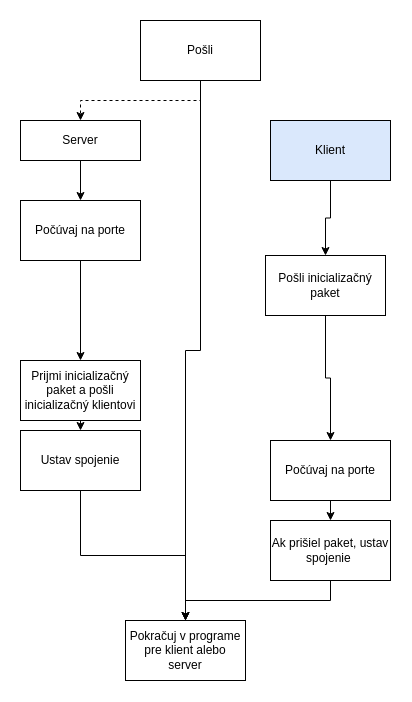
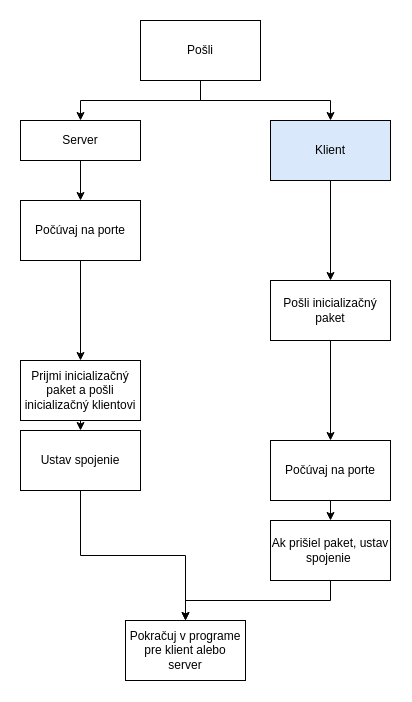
- <mxCell id="2" style="edgeStyle=orthogonalEdgeStyle;rounded=0;orthogonalLoop=1;jettySize=auto;html=1;exitX=0.5;exitY=1;exitDx=0;exitDy=0;dashed=1;" edge="1" parent="1" source="4" target="8"><mxGeometry relative="1" as="geometry" /></mxCell>
+ <mxCell id="2" style="edgeStyle=orthogonalEdgeStyle;rounded=0;orthogonalLoop=1;jettySize=auto;html=1;exitX=0.5;exitY=1;exitDx=0;exitDy=0;" edge="1" parent="1" source="4" target="8"><mxGeometry relative="1" as="geometry" /></mxCell>
- <mxCell id="12" value="Pošli inicializačný paket" style="rounded=0;whiteSpace=wrap;html=1;" vertex="1" parent="1"><mxGeometry x="265" y="255" width="120" height="60" as="geometry" /></mxCell>
+ <mxCell id="12" value="Pošli inicializačný paket" style="rounded=0;whiteSpace=wrap;html=1;" vertex="1" parent="1"><mxGeometry x="270" y="280" width="120" height="60" as="geometry" /></mxCell>
- <mxCell id="3" style="edgeStyle=orthogonalEdgeStyle;rounded=0;orthogonalLoop=1;jettySize=auto;html=1;exitX=0.5;exitY=1;exitDx=0;exitDy=0;" edge="1" parent="1" source="4" target="21"><mxGeometry relative="1" as="geometry" /></mxCell>
+ <mxCell id="3" style="edgeStyle=orthogonalEdgeStyle;rounded=0;orthogonalLoop=1;jettySize=auto;html=1;exitX=0.5;exitY=1;exitDx=0;exitDy=0;" edge="1" parent="1" source="4" target="6"><mxGeometry relative="1" as="geometry" /></mxCell>
